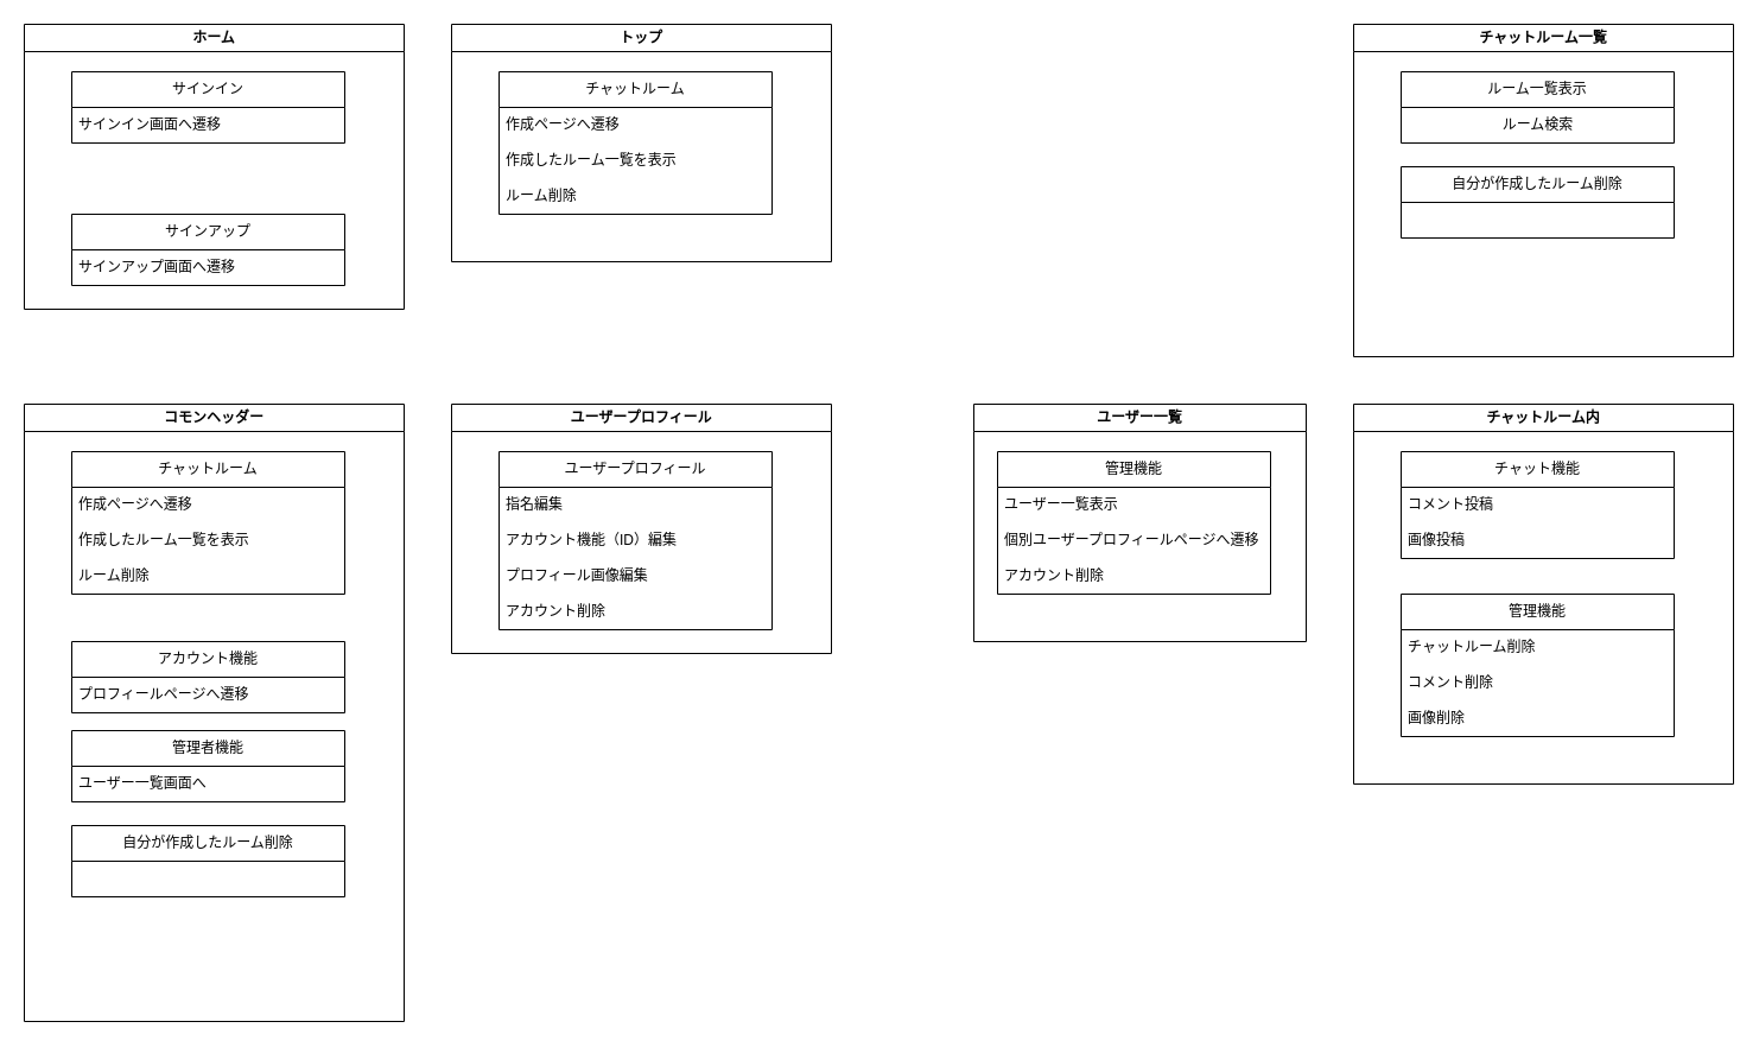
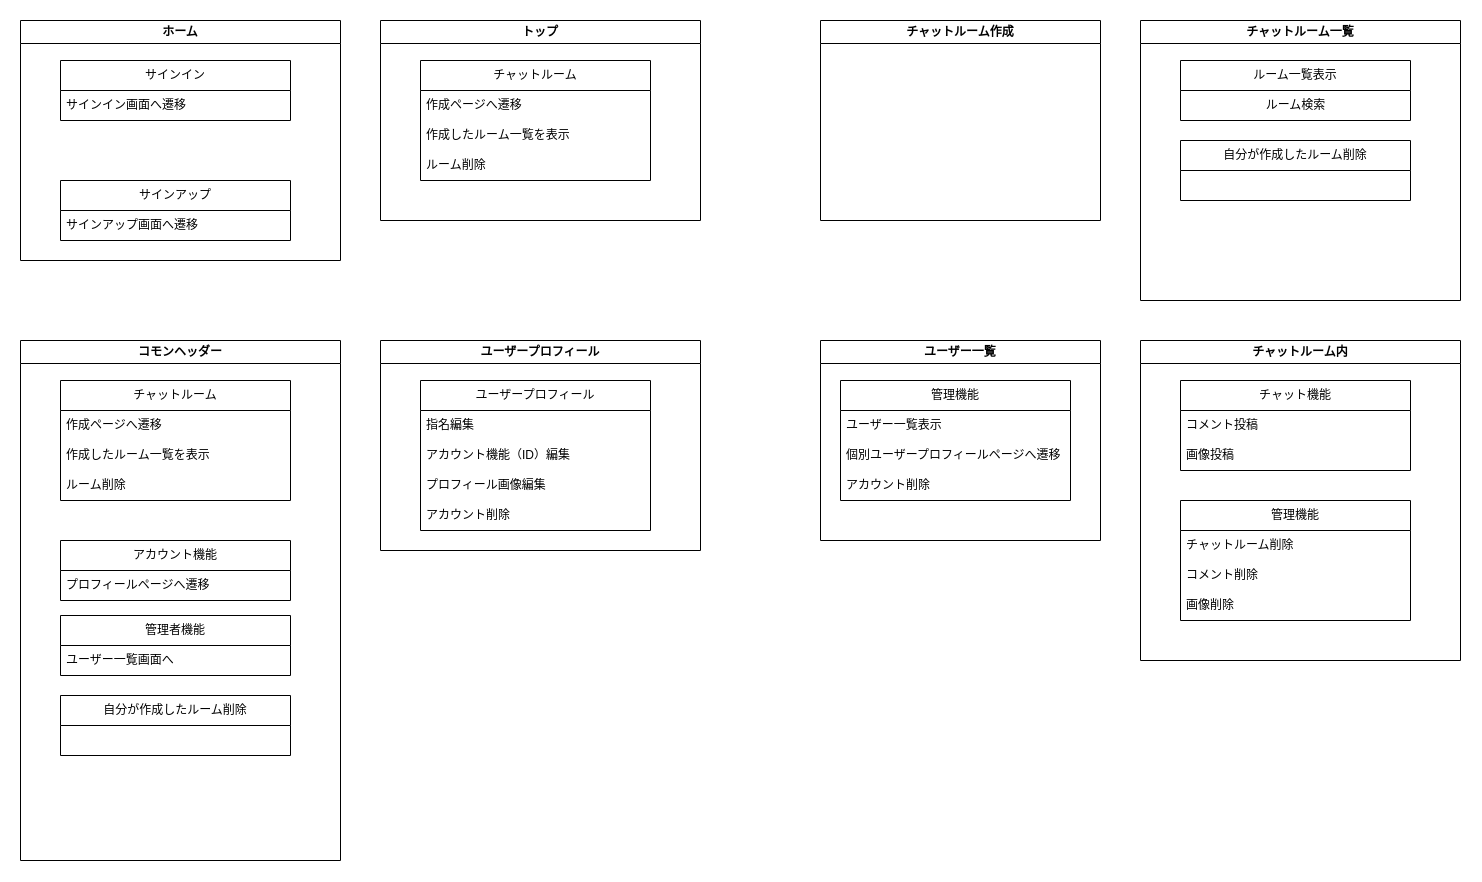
+ <mxCell id="2" value="チャットルーム作成" style="swimlane;whiteSpace=wrap;html=1;movable=1;resizable=1;rotatable=1;deletable=1;editable=1;connectable=1;" vertex="1" parent="1"><mxGeometry x="820" y="20" width="280" height="200" as="geometry" /></mxCell>
